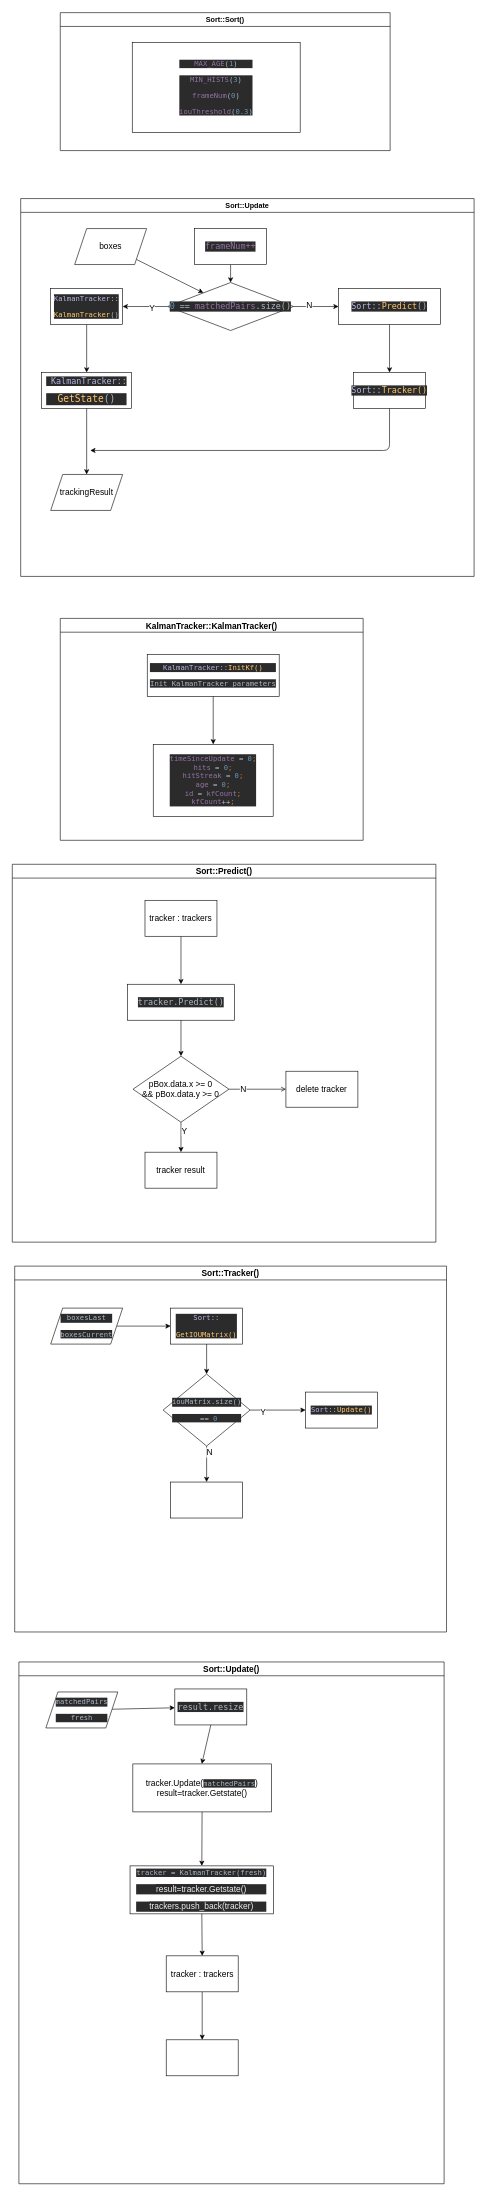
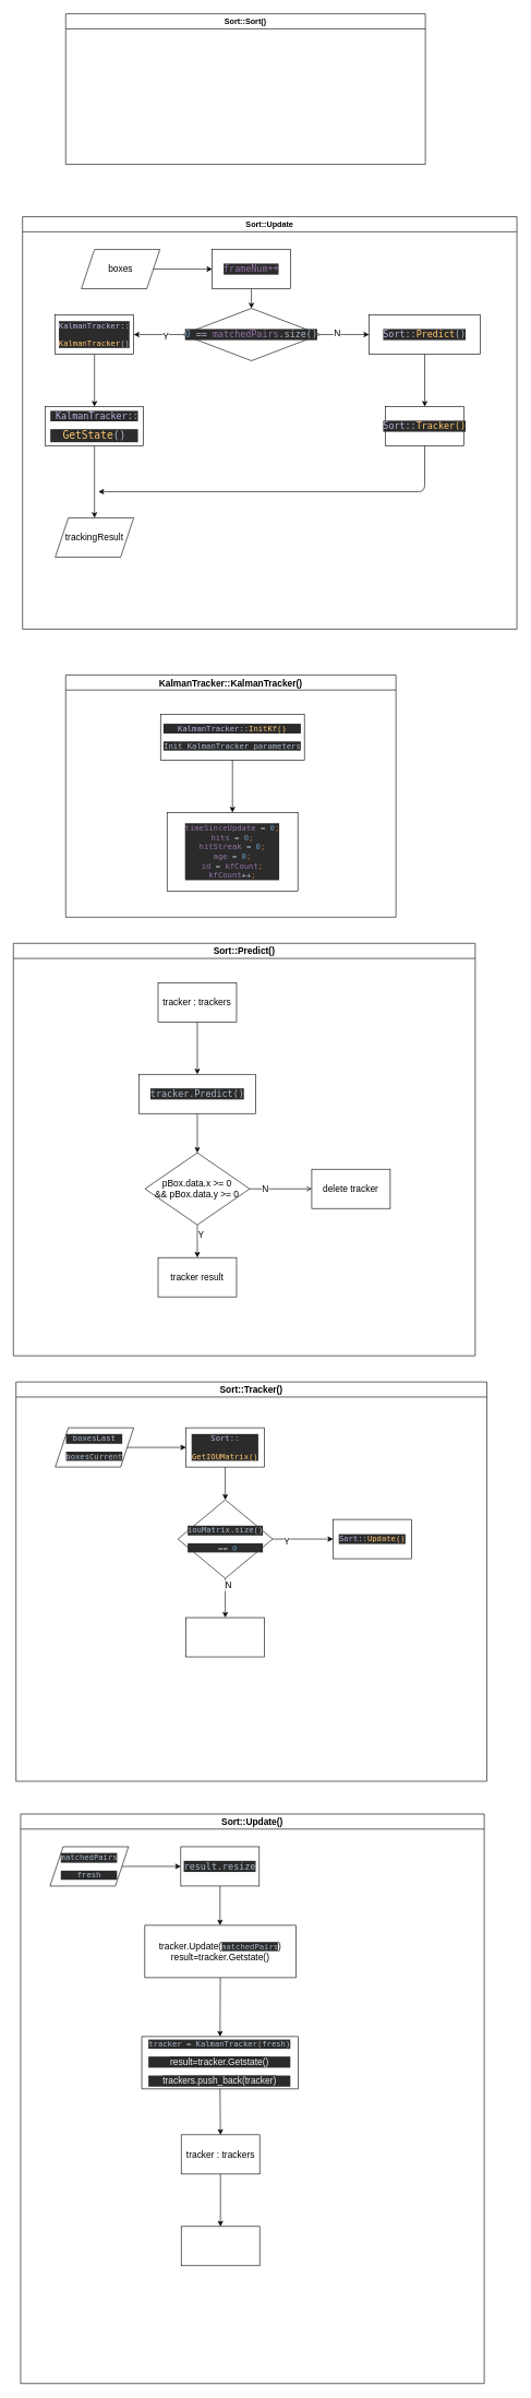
- <mxCell id="22" value="&lt;pre style=&quot;background-color: #2b2b2b ; color: #a9b7c6 ; font-family: &amp;#34;jetbrains mono&amp;#34; , monospace ; font-size: 9.0pt&quot;&gt;&lt;span style=&quot;color: #9373a5&quot;&gt;MAX_AGE&lt;/span&gt;(&lt;span style=&quot;color: #6897bb&quot;&gt;1&lt;/span&gt;)&lt;/pre&gt;&lt;pre style=&quot;background-color: #2b2b2b ; color: #a9b7c6 ; font-family: &amp;#34;jetbrains mono&amp;#34; , monospace ; font-size: 9.0pt&quot;&gt;&lt;pre style=&quot;font-family: &amp;#34;jetbrains mono&amp;#34; , monospace ; font-size: 9pt&quot;&gt;&lt;span style=&quot;color: #9373a5&quot;&gt;MIN_HISTS&lt;/span&gt;(&lt;span style=&quot;color: #6897bb&quot;&gt;3&lt;/span&gt;)&lt;/pre&gt;&lt;pre style=&quot;font-family: &amp;#34;jetbrains mono&amp;#34; , monospace ; font-size: 9pt&quot;&gt;&lt;pre style=&quot;font-family: &amp;#34;jetbrains mono&amp;#34; , monospace ; font-size: 9pt&quot;&gt;&lt;span style=&quot;color: #9373a5&quot;&gt;frameNum&lt;/span&gt;(&lt;span style=&quot;color: #6897bb&quot;&gt;0&lt;/span&gt;)&lt;/pre&gt;&lt;pre style=&quot;font-family: &amp;#34;jetbrains mono&amp;#34; , monospace ; font-size: 9pt&quot;&gt;&lt;span style=&quot;color: #9373a5&quot;&gt;iouThreshold&lt;/span&gt;(&lt;span style=&quot;color: #6897bb&quot;&gt;0.3&lt;/span&gt;)&lt;/pre&gt;&lt;/pre&gt;&lt;/pre&gt;" style="rounded=0;whiteSpace=wrap;html=1;" vertex="1" parent="21"><mxGeometry x="120" y="50" width="280" height="150" as="geometry" /></mxCell>
- <mxCell id="3" value="" style="edgeStyle=none;html=1;" edge="1" parent="2" source="4" target="11"><mxGeometry relative="1" as="geometry" /></mxCell>
+ <mxCell id="3" value="" style="edgeStyle=none;html=1;" edge="1" parent="2" source="4" target="6"><mxGeometry relative="1" as="geometry" /></mxCell>
- <mxCell id="54" value="&lt;pre style=&quot;background-color: rgb(43 , 43 , 43) ; color: rgb(169 , 183 , 198) ; font-family: &amp;#34;jetbrains mono&amp;#34; , monospace&quot;&gt;&lt;font style=&quot;font-size: 14px&quot;&gt;result.resize&lt;/font&gt;&lt;/pre&gt;" style="whiteSpace=wrap;html=1;fontSize=14;" vertex="1" parent="51"><mxGeometry x="260" y="45" width="120" height="60" as="geometry" /></mxCell>
+ <mxCell id="54" value="&lt;pre style=&quot;background-color: rgb(43 , 43 , 43) ; color: rgb(169 , 183 , 198) ; font-family: &amp;#34;jetbrains mono&amp;#34; , monospace&quot;&gt;&lt;font style=&quot;font-size: 14px&quot;&gt;result.resize&lt;/font&gt;&lt;/pre&gt;" style="whiteSpace=wrap;html=1;fontSize=14;" vertex="1" parent="51"><mxGeometry x="245" y="50" width="120" height="60" as="geometry" /></mxCell>
